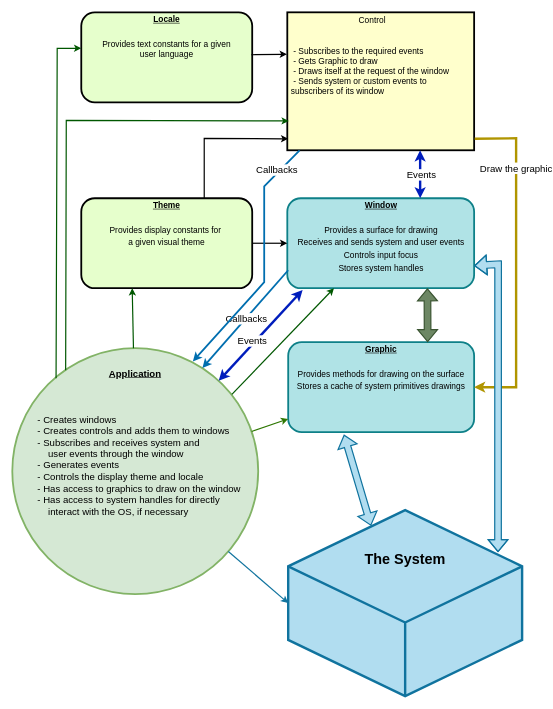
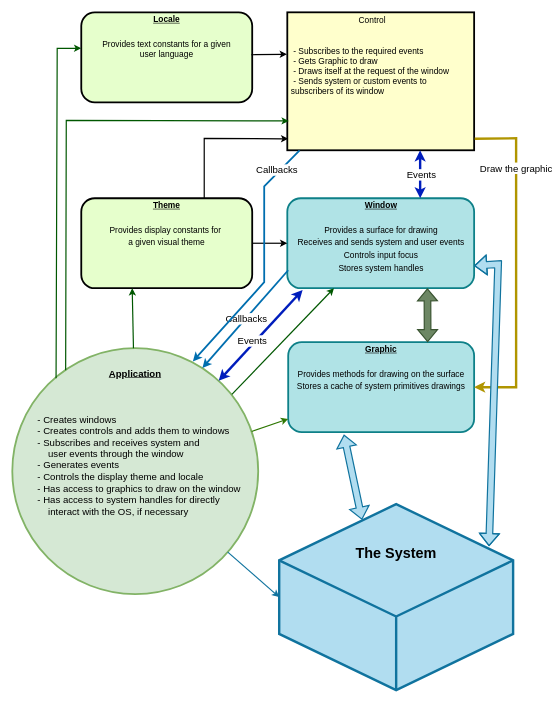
- <mxCell id="20" value="&lt;font style=&quot;font-size: 24px;&quot;&gt;&lt;b&gt;The System&lt;br&gt;&lt;br&gt;&lt;br&gt;&lt;br&gt;&lt;br&gt;&lt;br&gt;&lt;/b&gt;&lt;/font&gt;" style="html=1;whiteSpace=wrap;shape=isoCube2;backgroundOutline=1;isoAngle=15;fillColor=#b1ddf0;strokeColor=#10739e;strokeWidth=4;" vertex="1" parent="1"><mxGeometry x="480" y="850" width="390" height="310" as="geometry" /></mxCell>
+ <mxCell id="20" value="&lt;font style=&quot;font-size: 24px;&quot;&gt;&lt;b&gt;The System&lt;br&gt;&lt;br&gt;&lt;br&gt;&lt;br&gt;&lt;br&gt;&lt;br&gt;&lt;/b&gt;&lt;/font&gt;" style="html=1;whiteSpace=wrap;shape=isoCube2;backgroundOutline=1;isoAngle=15;fillColor=#b1ddf0;strokeColor=#10739e;strokeWidth=4;" vertex="1" parent="1"><mxGeometry x="465" y="840" width="390" height="310" as="geometry" /></mxCell>
